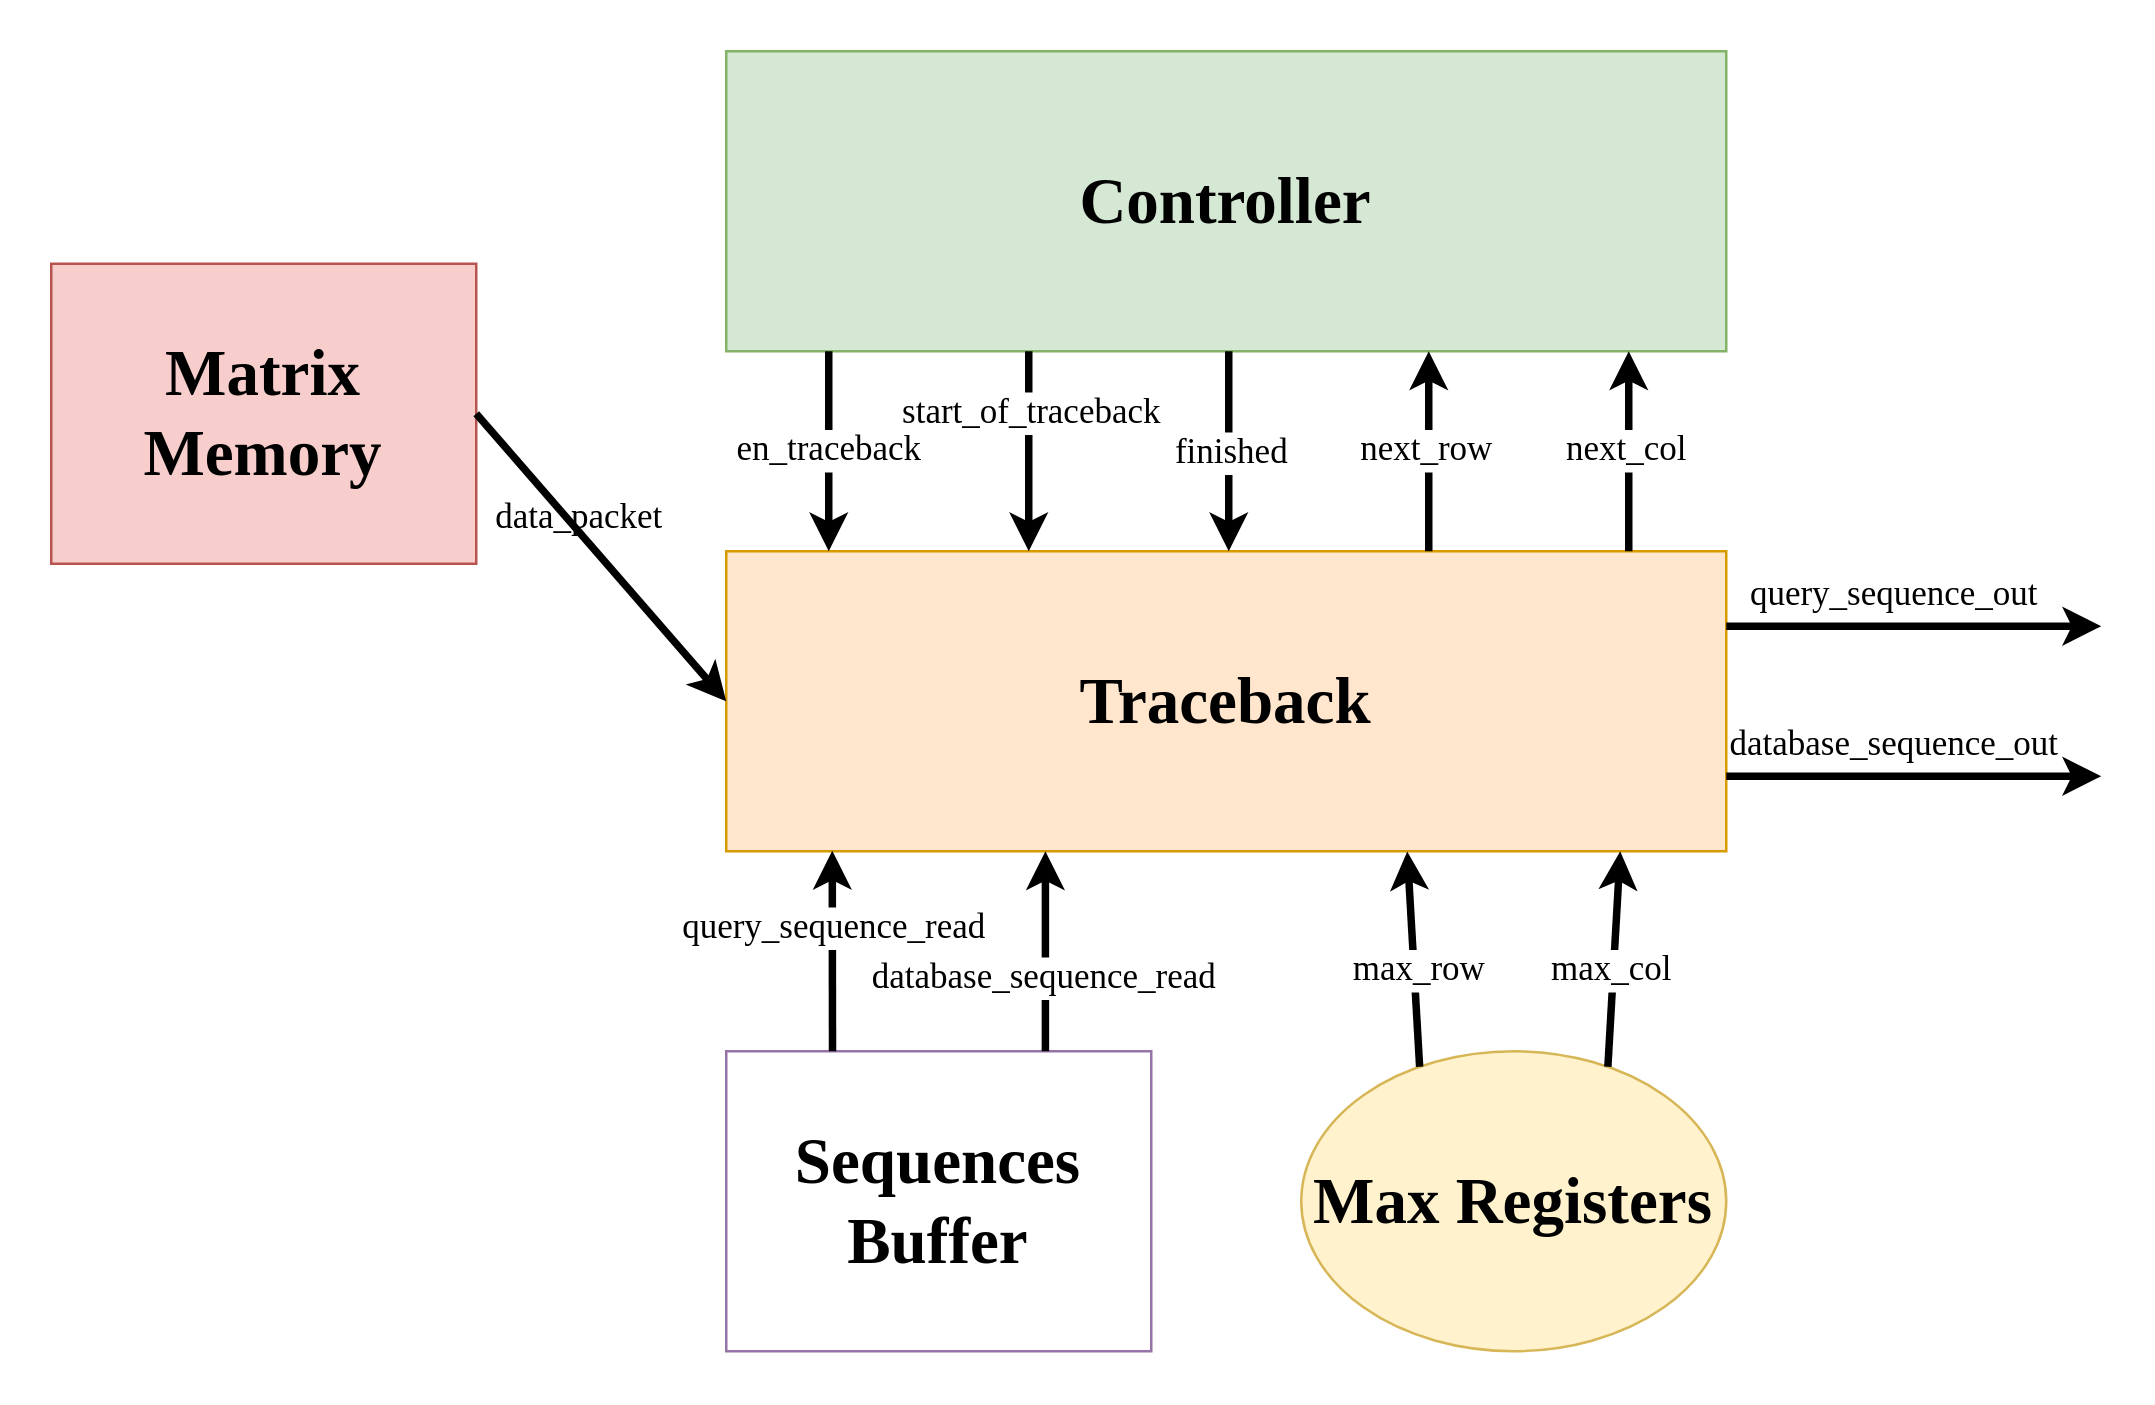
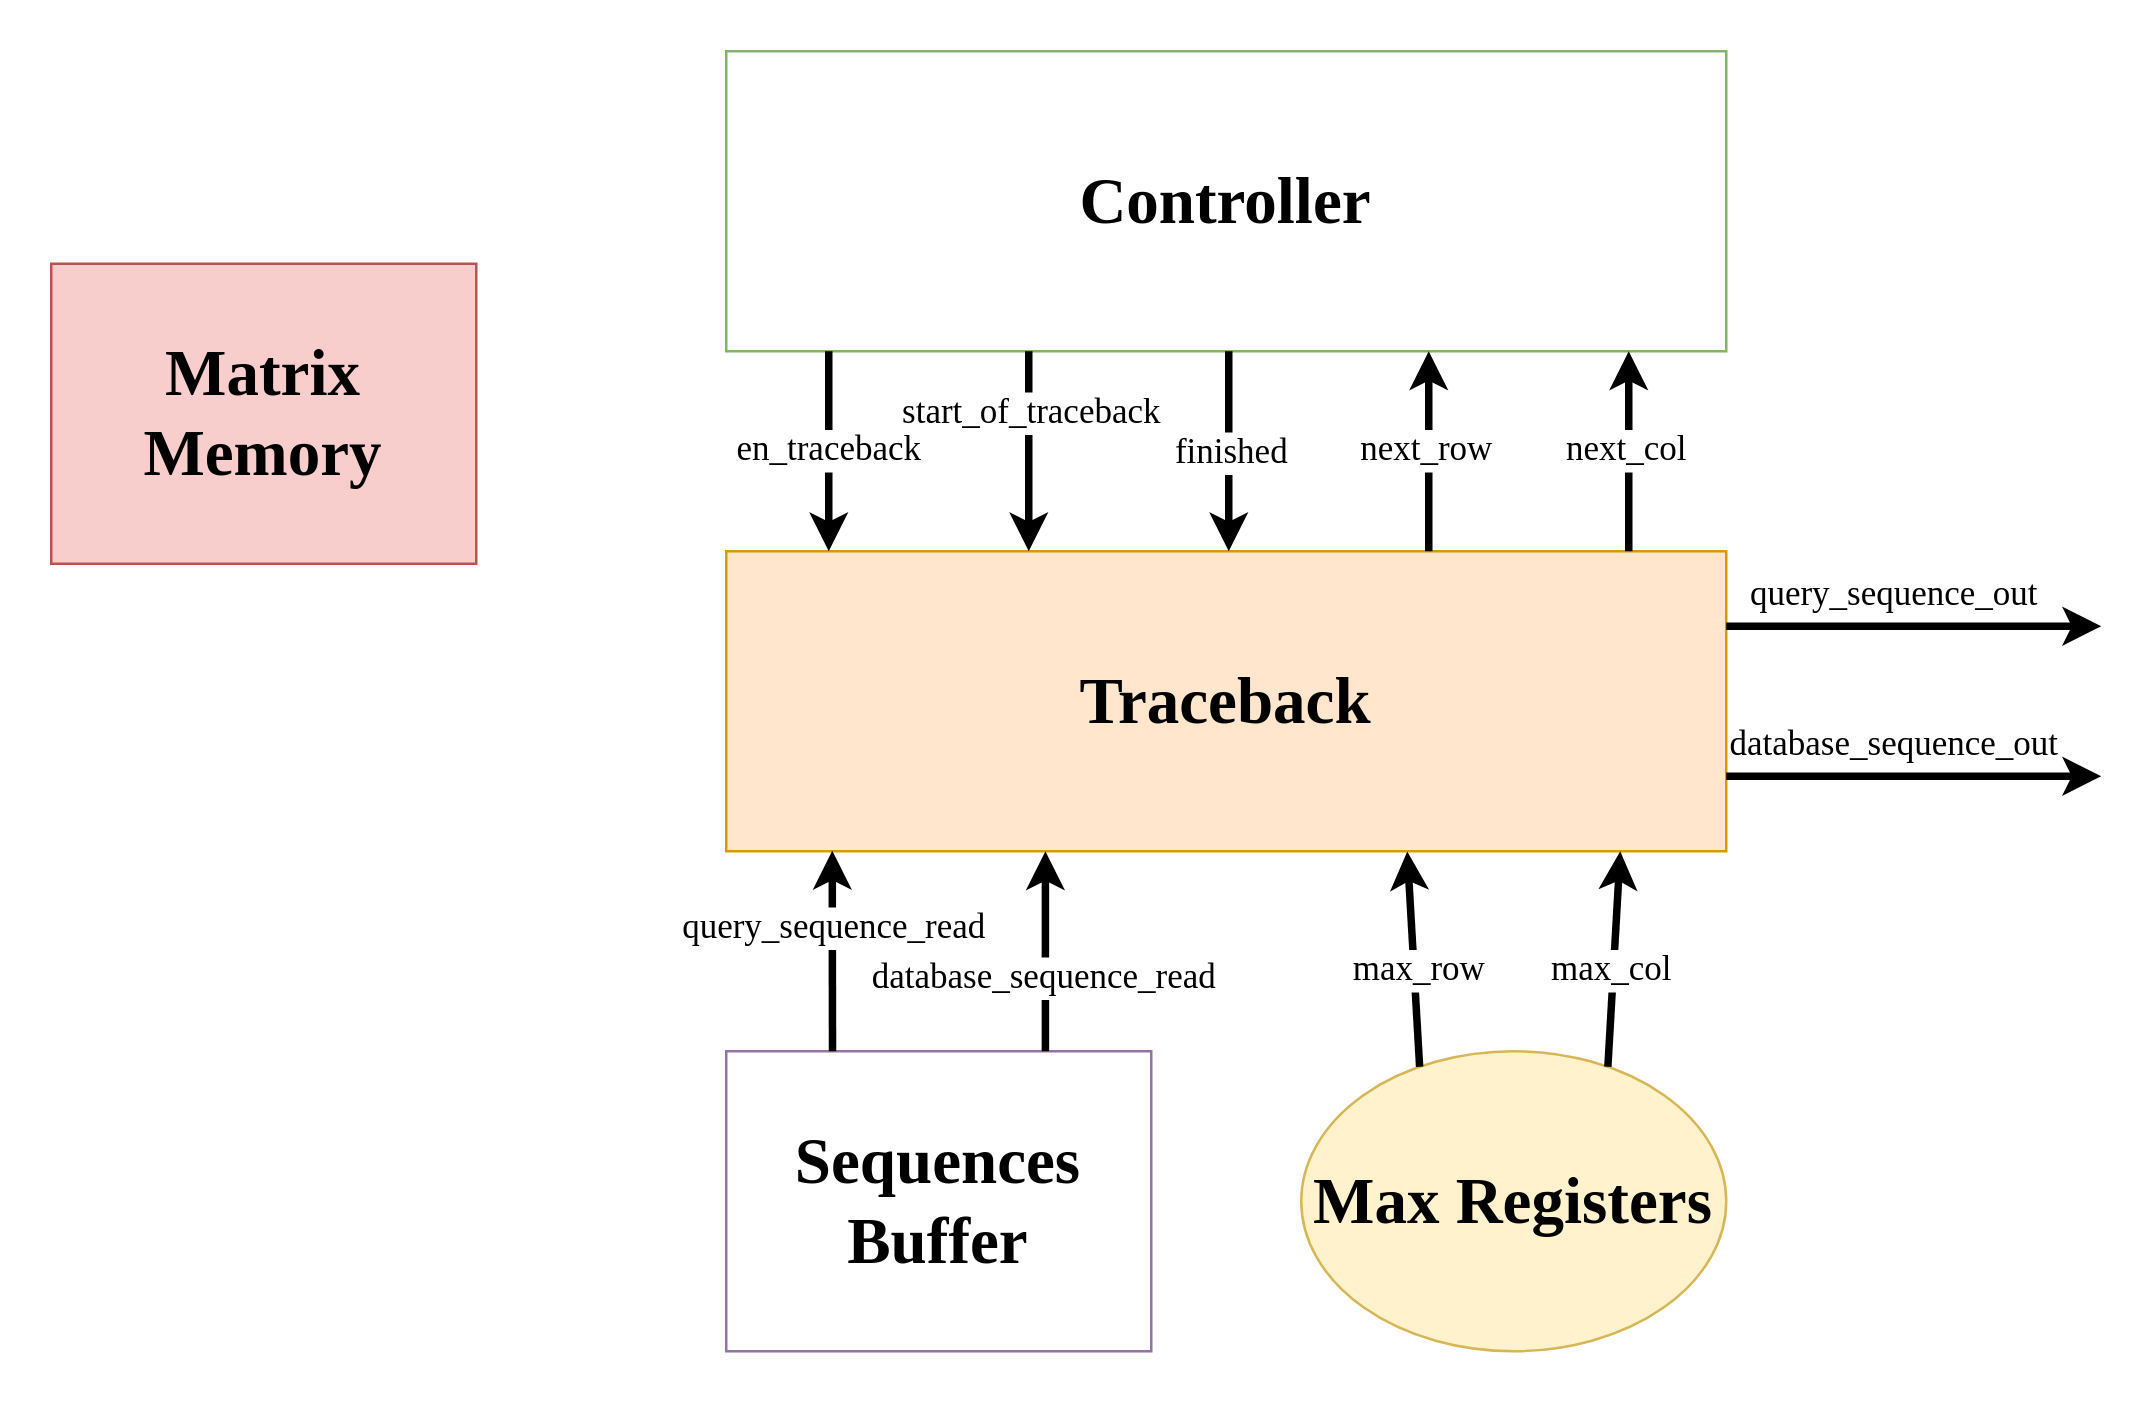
- <mxCell id="4" value="&lt;font size=&quot;1&quot; face=&quot;Garamond&quot;&gt;&lt;b style=&quot;font-size: 26px;&quot;&gt;Controller&lt;/b&gt;&lt;/font&gt;" style="rounded=0;whiteSpace=wrap;html=1;fillColor=#d5e8d4;strokeColor=#82b366;" parent="1" vertex="1"><mxGeometry x="290" y="20" width="400" height="120" as="geometry" /></mxCell>
+ <mxCell id="4" value="&lt;font size=&quot;1&quot; face=&quot;Garamond&quot;&gt;&lt;b style=&quot;font-size: 26px;&quot;&gt;Controller&lt;/b&gt;&lt;/font&gt;" style="rounded=0;whiteSpace=wrap;html=1;fillColor=#ffffff;strokeColor=#82b366;" parent="1" vertex="1"><mxGeometry x="290" y="20" width="400" height="120" as="geometry" /></mxCell>
- <mxCell id="13" value="" style="endArrow=classic;html=1;rounded=0;exitX=1;exitY=0.5;exitDx=0;exitDy=0;entryX=0;entryY=0.5;entryDx=0;entryDy=0;strokeWidth=3;" parent="1" source="3" target="2" edge="1"><mxGeometry width="50" height="50" relative="1" as="geometry"><mxPoint x="410" y="260" as="sourcePoint" /><mxPoint x="460" y="210" as="targetPoint" /></mxGeometry></mxCell>
- <mxCell id="14" value="&lt;font face=&quot;Garamond&quot; style=&quot;font-size: 14px;&quot;&gt;data_packet&lt;/font&gt;" style="edgeLabel;html=1;align=center;verticalAlign=middle;resizable=0;points=[];labelBackgroundColor=none;" parent="13" vertex="1" connectable="0"><mxGeometry x="-0.047" y="-2" relative="1" as="geometry"><mxPoint x="-6" y="-15" as="offset" /></mxGeometry></mxCell>
